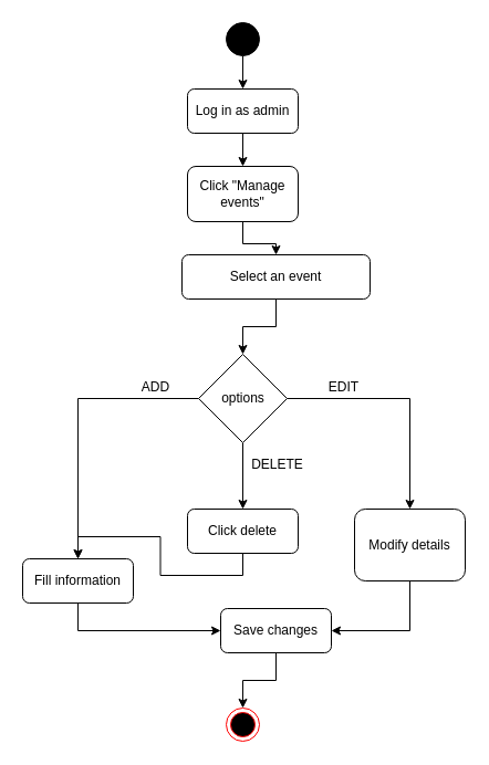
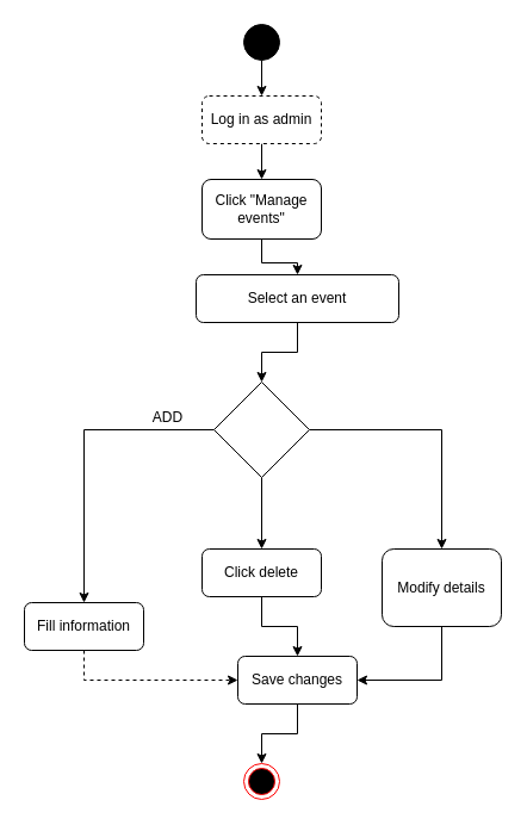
- <mxCell id="5" value="Log in as admin" style="rounded=1;whiteSpace=wrap;html=1;fillColor=#FFFFFF;" parent="1" vertex="1"><mxGeometry x="169" y="80" width="100" height="40" as="geometry" /></mxCell>
+ <mxCell id="5" value="Log in as admin" style="rounded=1;whiteSpace=wrap;html=1;fillColor=#FFFFFF;dashed=1;" parent="1" vertex="1"><mxGeometry x="169" y="80" width="100" height="40" as="geometry" /></mxCell>
- <mxCell id="24" value="EDIT" style="text;html=1;align=center;verticalAlign=middle;resizable=0;points=[];autosize=1;strokeColor=none;fillColor=none;" parent="1" vertex="1"><mxGeometry x="290" y="340" width="40" height="20" as="geometry" /></mxCell>
- <mxCell id="26" value="options" style="text;html=1;align=center;verticalAlign=middle;resizable=0;points=[];autosize=1;strokeColor=none;fillColor=none;" parent="1" vertex="1"><mxGeometry x="194" y="350" width="50" height="20" as="geometry" /></mxCell>
- <mxCell id="25" value="DELETE" style="text;html=1;align=center;verticalAlign=middle;resizable=0;points=[];autosize=1;strokeColor=none;fillColor=none;" parent="1" vertex="1"><mxGeometry x="220" y="410" width="60" height="20" as="geometry" /></mxCell>
- <mxCell id="16" style="edgeStyle=orthogonalEdgeStyle;rounded=0;orthogonalLoop=1;jettySize=auto;html=1;exitX=0.5;exitY=1;exitDx=0;exitDy=0;" parent="1" source="17" target="21" edge="1"><mxGeometry relative="1" as="geometry" /></mxCell>
+ <mxCell id="16" style="edgeStyle=orthogonalEdgeStyle;rounded=0;orthogonalLoop=1;jettySize=auto;html=1;exitX=0.5;exitY=1;exitDx=0;exitDy=0;entryX=0.5;entryY=0;entryDx=0;entryDy=0;" parent="1" source="17" target="19" edge="1"><mxGeometry relative="1" as="geometry" /></mxCell>
- <mxCell id="20" style="edgeStyle=orthogonalEdgeStyle;rounded=0;orthogonalLoop=1;jettySize=auto;html=1;exitX=0.5;exitY=1;exitDx=0;exitDy=0;entryX=0;entryY=0.5;entryDx=0;entryDy=0;" parent="1" source="21" target="19" edge="1"><mxGeometry relative="1" as="geometry" /></mxCell>
+ <mxCell id="20" style="edgeStyle=orthogonalEdgeStyle;rounded=0;orthogonalLoop=1;jettySize=auto;html=1;exitX=0.5;exitY=1;exitDx=0;exitDy=0;entryX=0;entryY=0.5;entryDx=0;entryDy=0;dashed=1;" parent="1" source="21" target="19" edge="1"><mxGeometry relative="1" as="geometry" /></mxCell>
